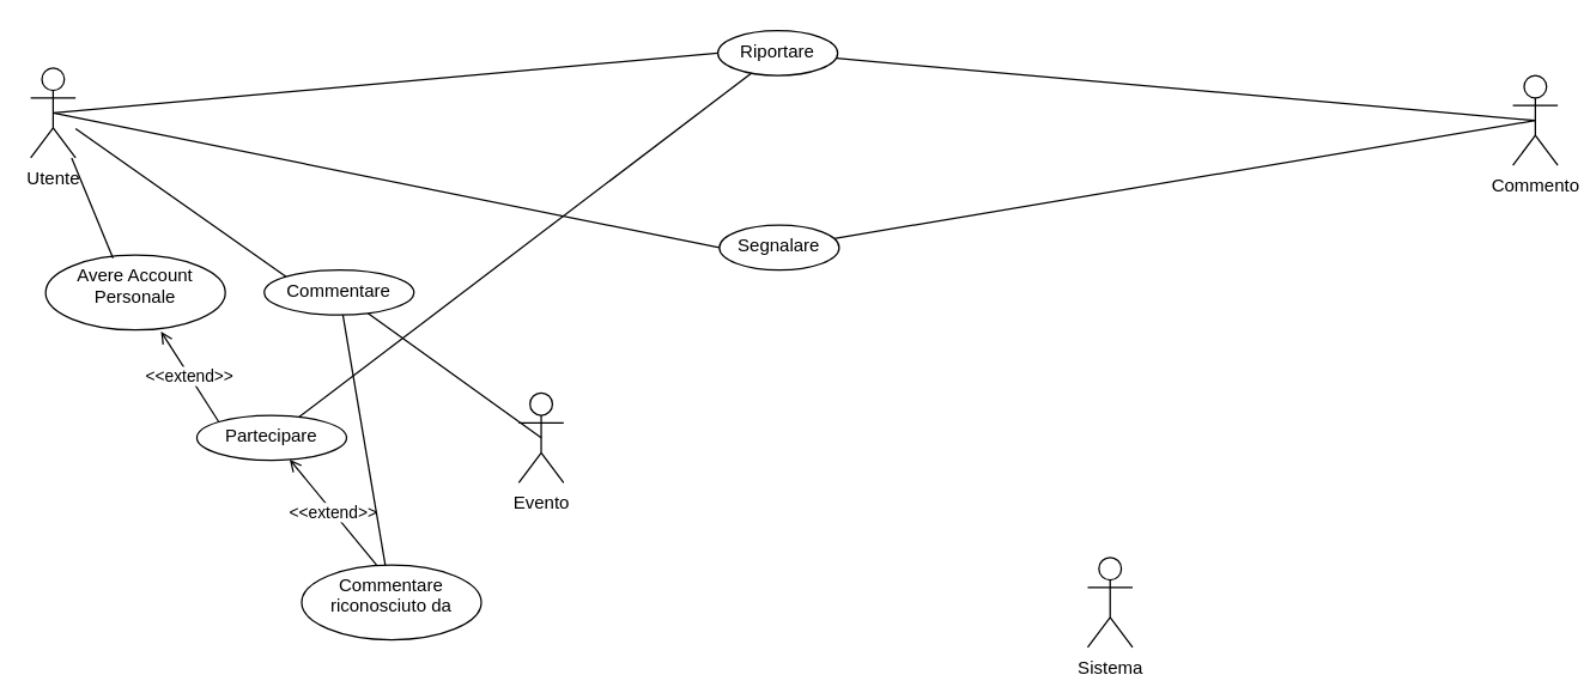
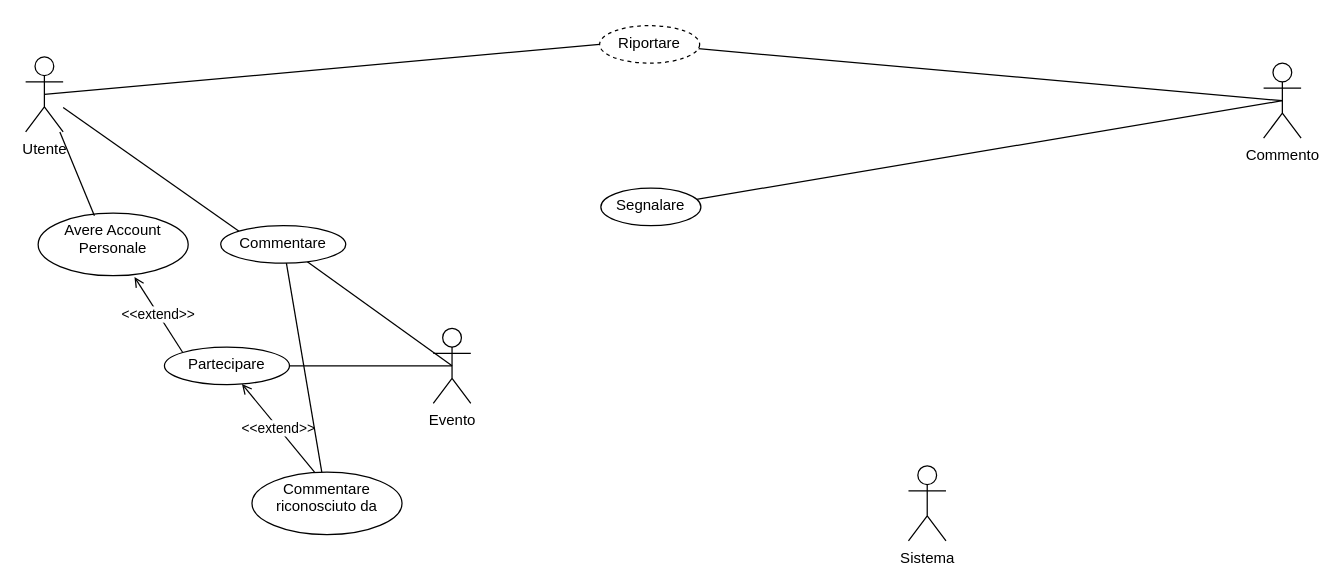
- <mxCell id="10" value="Riportare" style="ellipse;whiteSpace=wrap;html=1;verticalAlign=top;" parent="1" vertex="1"><mxGeometry x="479" y="20" width="80" height="30" as="geometry" /></mxCell>
+ <mxCell id="10" value="Riportare" style="ellipse;whiteSpace=wrap;html=1;verticalAlign=top;dashed=1;" parent="1" vertex="1"><mxGeometry x="479" y="20" width="80" height="30" as="geometry" /></mxCell>
- <mxCell id="3" style="edgeStyle=none;rounded=0;orthogonalLoop=1;jettySize=auto;html=1;entryX=0;entryY=0.5;entryDx=0;entryDy=0;endArrow=none;endFill=0;exitX=0.5;exitY=0.5;exitDx=0;exitDy=0;exitPerimeter=0;" parent="1" source="6" target="12" edge="1"><mxGeometry relative="1" as="geometry" /></mxCell>
- <mxCell id="16" style="edgeStyle=none;rounded=0;orthogonalLoop=1;jettySize=auto;html=1;endArrow=none;endFill=0;" parent="1" source="18" target="10" edge="1"><mxGeometry relative="1" as="geometry"><mxPoint x="376" y="292" as="targetPoint" /></mxGeometry></mxCell>
+ <mxCell id="16" style="edgeStyle=none;rounded=0;orthogonalLoop=1;jettySize=auto;html=1;entryX=0.5;entryY=0.5;entryDx=0;entryDy=0;entryPerimeter=0;endArrow=none;endFill=0;" parent="1" source="18" target="13" edge="1"><mxGeometry relative="1" as="geometry"><mxPoint x="376" y="292" as="targetPoint" /></mxGeometry></mxCell>
